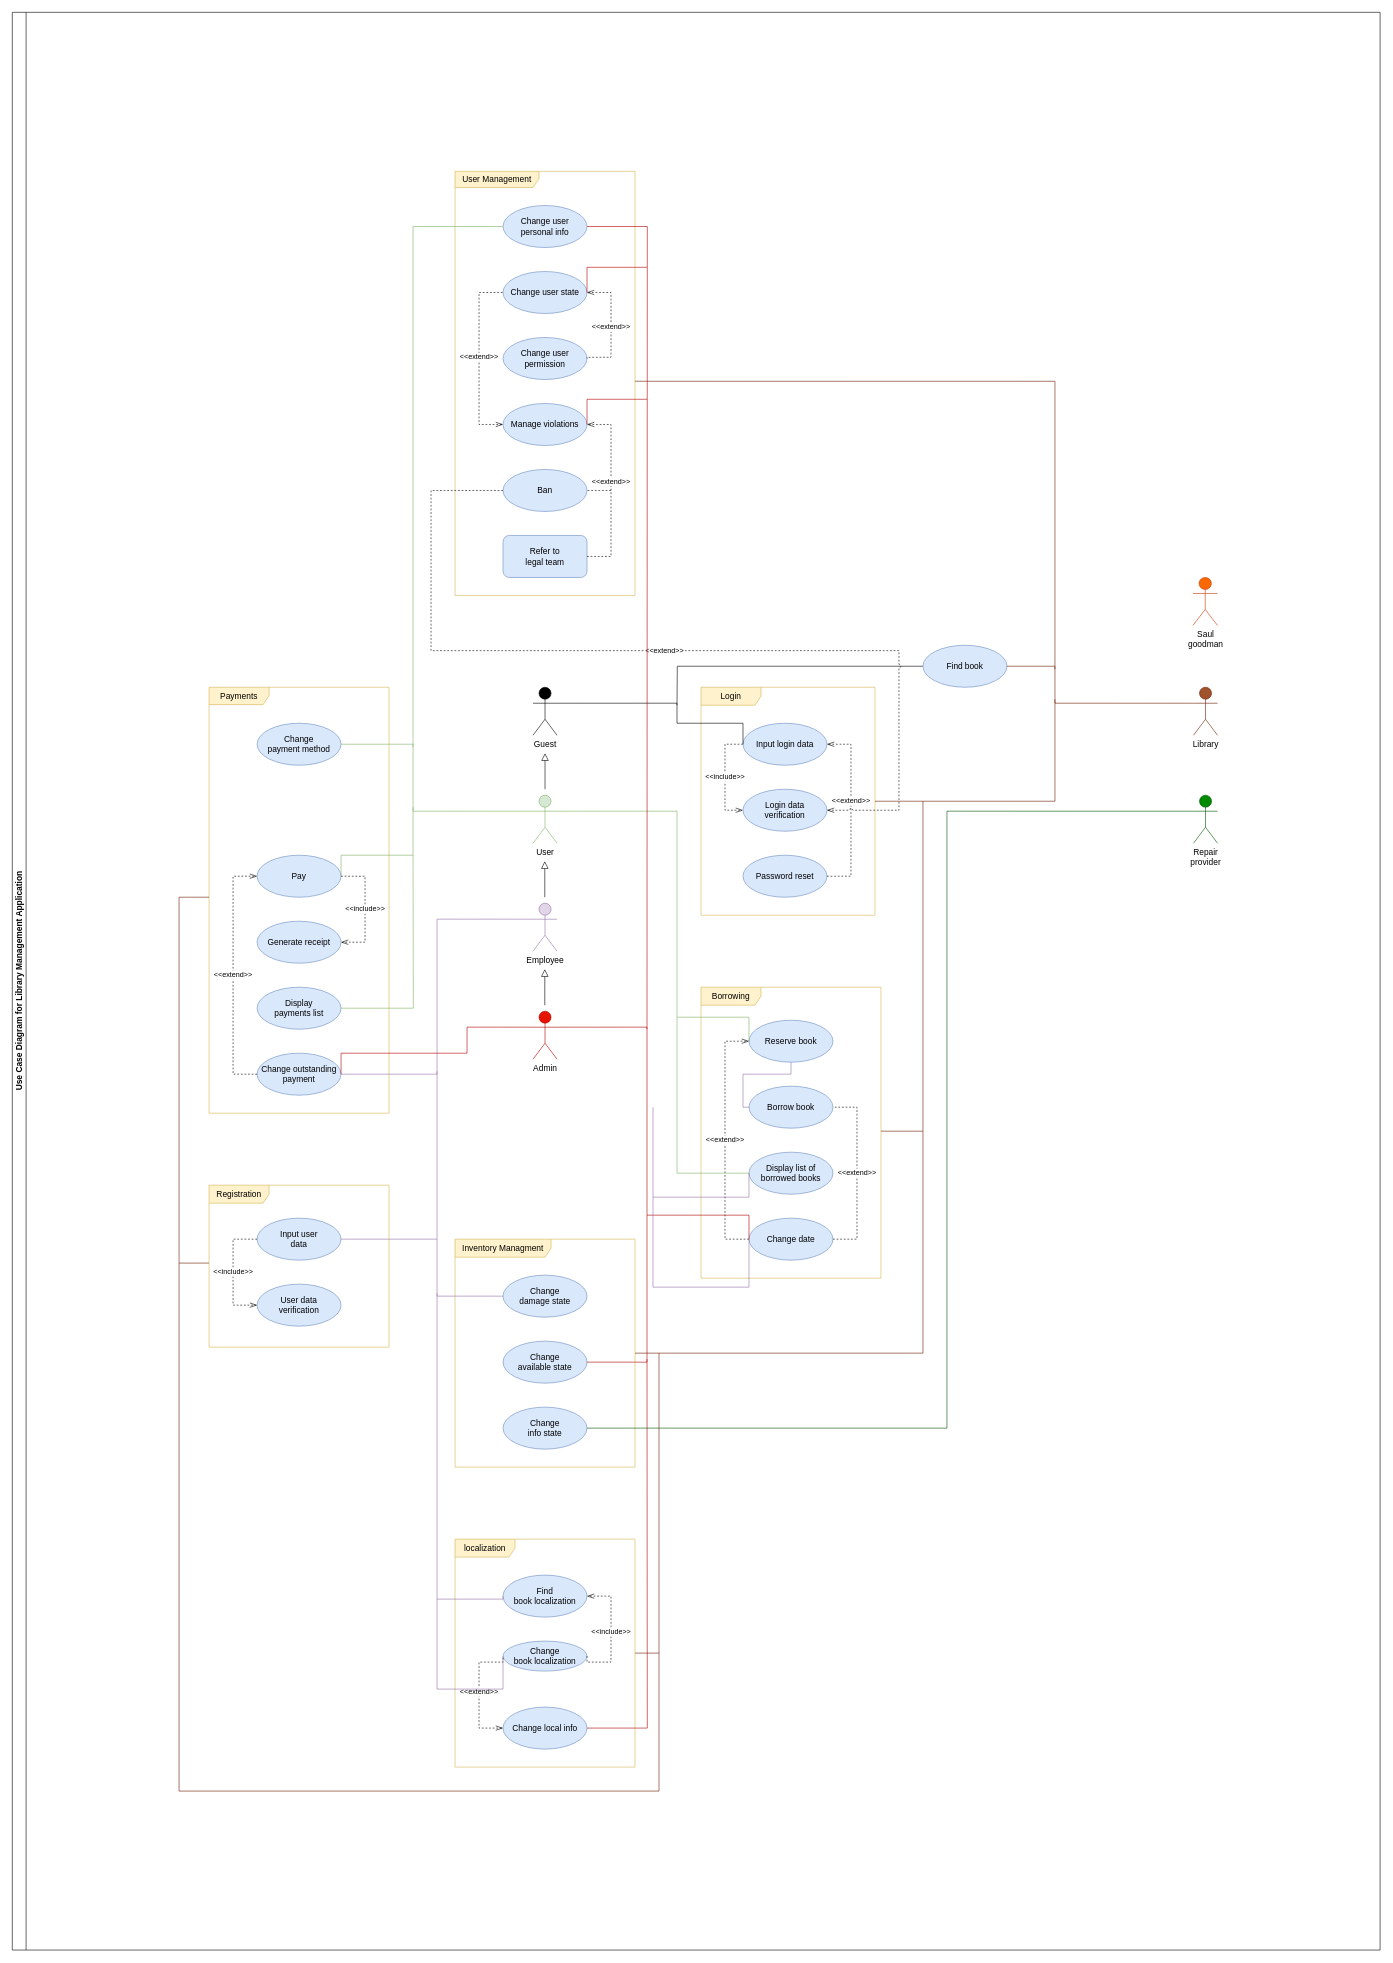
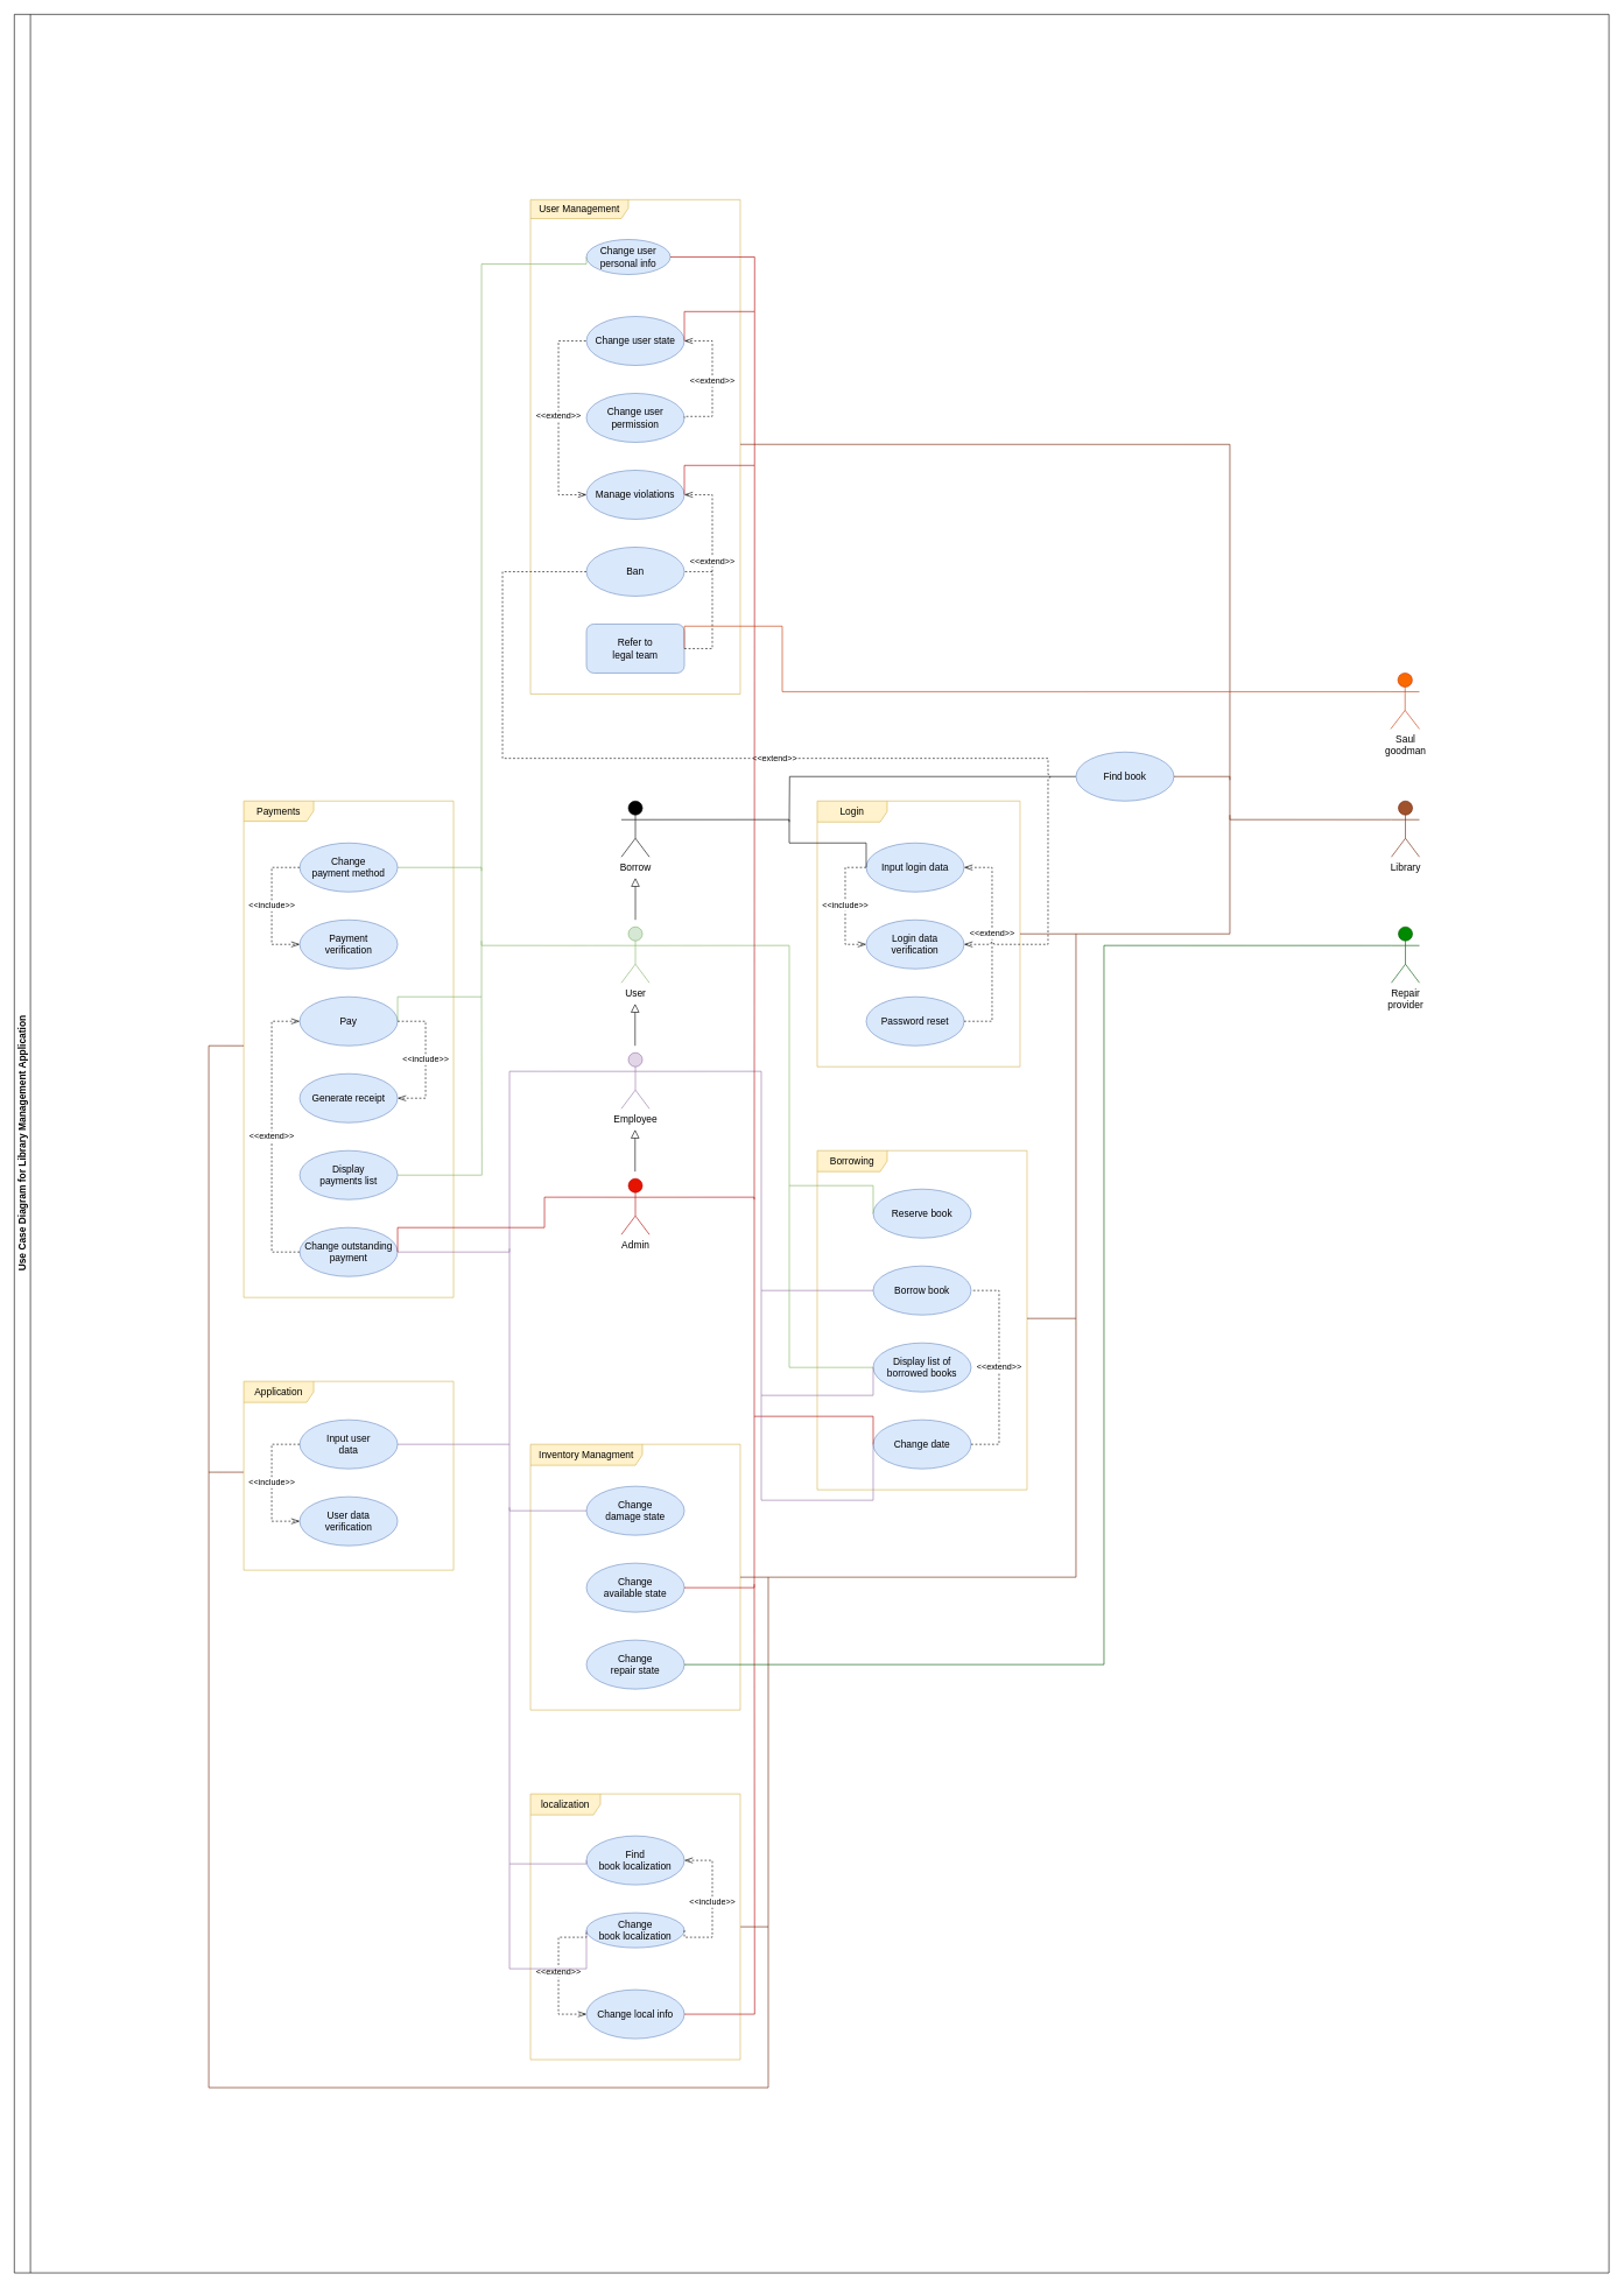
- <mxCell id="33" value="&lt;font style=&quot;font-size: 14px;&quot;&gt;Change user&lt;br&gt;personal info&lt;/font&gt;" style="ellipse;whiteSpace=wrap;html=1;fillColor=#dae8fc;strokeColor=#6c8ebf;" parent="1" vertex="1"><mxGeometry x="838" y="342" width="140" height="70" as="geometry" /></mxCell>
+ <mxCell id="33" value="&lt;font style=&quot;font-size: 14px;&quot;&gt;Change user&lt;br&gt;personal info&lt;/font&gt;" style="ellipse;whiteSpace=wrap;html=1;fillColor=#dae8fc;strokeColor=#6c8ebf;" parent="1" vertex="1"><mxGeometry x="838" y="342" width="120" height="50" as="geometry" /></mxCell>
+ <mxCell id="91" value="" style="endArrow=none;html=1;rounded=0;entryX=0;entryY=0.333;entryDx=0;entryDy=0;entryPerimeter=0;exitX=1;exitY=0.5;exitDx=0;exitDy=0;edgeStyle=orthogonalEdgeStyle;fillColor=#fa6800;strokeColor=#C73500;" parent="1" source="36" target="43" edge="1"><mxGeometry width="50" height="50" relative="1" as="geometry"><mxPoint x="1448" y="825" as="sourcePoint" /><mxPoint x="1498" y="775" as="targetPoint" /><Array as="points"><mxPoint x="978" y="895" /><mxPoint x="1118" y="895" /><mxPoint x="1118" y="989" /></Array></mxGeometry></mxCell>
+ <mxCell id="46" value="&lt;font style=&quot;font-size: 12px;&quot;&gt;&amp;lt;&amp;lt;include&amp;gt;&amp;gt;&lt;/font&gt;" style="edgeStyle=orthogonalEdgeStyle;rounded=0;orthogonalLoop=1;jettySize=auto;html=1;fontSize=8;dashed=1;endArrow=openThin;endFill=0;entryX=0;entryY=0.5;entryDx=0;entryDy=0;exitX=0;exitY=0.5;exitDx=0;exitDy=0;endSize=10;startSize=10;jumpStyle=arc;strokeWidth=1;" parent="1" source="18" target="21" edge="1"><mxGeometry relative="1" as="geometry"><mxPoint x="358" y="1265" as="sourcePoint" /><mxPoint x="358" y="1375" as="targetPoint" /><Array as="points"><mxPoint x="388" y="1240" /><mxPoint x="388" y="1350" /></Array><mxPoint as="offset" /></mxGeometry></mxCell>
- <mxCell id="2" value="&lt;font style=&quot;font-size: 14px;&quot;&gt;Guest&lt;/font&gt;" style="shape=umlActor;verticalLabelPosition=bottom;verticalAlign=top;html=1;fillColor=#000000;" parent="1" vertex="1"><mxGeometry x="888" y="1145" width="40" height="80" as="geometry" /></mxCell>
+ <mxCell id="2" value="&lt;font style=&quot;font-size: 14px;&quot;&gt;Borrow&lt;/font&gt;" style="shape=umlActor;verticalLabelPosition=bottom;verticalAlign=top;html=1;fillColor=#000000;" parent="1" vertex="1"><mxGeometry x="888" y="1145" width="40" height="80" as="geometry" /></mxCell>
+ <mxCell id="21" value="&lt;font style=&quot;font-size: 14px;&quot;&gt;Payment&lt;br&gt;verification&lt;/font&gt;" style="ellipse;whiteSpace=wrap;html=1;fillColor=#dae8fc;strokeColor=#6c8ebf;" parent="1" vertex="1"><mxGeometry x="428" y="1315" width="140" height="70" as="geometry" /></mxCell>
- <mxCell id="77" value="" style="endArrow=none;html=1;rounded=0;exitX=0;exitY=0.5;exitDx=0;exitDy=0;fillColor=#e1d5e7;strokeColor=#9673a6;edgeStyle=orthogonalEdgeStyle;" parent="1" source="14" target="12" edge="1"><mxGeometry width="50" height="50" relative="1" as="geometry"><mxPoint x="1028" y="1695" as="sourcePoint" /><mxPoint x="1078" y="1645" as="targetPoint" /></mxGeometry></mxCell>
+ <mxCell id="77" value="" style="endArrow=none;html=1;rounded=0;entryX=1;entryY=0.333;entryDx=0;entryDy=0;entryPerimeter=0;exitX=0;exitY=0.5;exitDx=0;exitDy=0;fillColor=#e1d5e7;strokeColor=#9673a6;edgeStyle=orthogonalEdgeStyle;" parent="1" source="14" target="4" edge="1"><mxGeometry width="50" height="50" relative="1" as="geometry"><mxPoint x="1028" y="1695" as="sourcePoint" /><mxPoint x="1078" y="1645" as="targetPoint" /></mxGeometry></mxCell>
- <mxCell id="25" value="&lt;font style=&quot;font-size: 14px;&quot;&gt;Registration&lt;/font&gt;" style="shape=umlFrame;whiteSpace=wrap;html=1;pointerEvents=0;fontSize=9;width=100;height=30;fillColor=#fff2cc;strokeColor=#d6b656;" parent="1" vertex="1"><mxGeometry x="348" y="1975" width="300" height="270" as="geometry" /></mxCell>
+ <mxCell id="25" value="&lt;font style=&quot;font-size: 14px;&quot;&gt;Application&lt;/font&gt;" style="shape=umlFrame;whiteSpace=wrap;html=1;pointerEvents=0;fontSize=9;width=100;height=30;fillColor=#fff2cc;strokeColor=#d6b656;" parent="1" vertex="1"><mxGeometry x="348" y="1975" width="300" height="270" as="geometry" /></mxCell>
- <mxCell id="45" value="&lt;font style=&quot;font-size: 12px;&quot;&gt;&amp;lt;&amp;lt;extend&amp;gt;&amp;gt;&lt;/font&gt;" style="endArrow=openThin;endSize=10;dashed=1;html=1;rounded=0;entryX=0;entryY=0.5;entryDx=0;entryDy=0;exitX=0;exitY=0.5;exitDx=0;exitDy=0;edgeStyle=orthogonalEdgeStyle;startSize=10;endFill=0;jumpStyle=arc;" parent="1" source="15" target="12" edge="1"><mxGeometry width="160" relative="1" as="geometry"><mxPoint x="1638" y="1870" as="sourcePoint" /><mxPoint x="1638" y="1650" as="targetPoint" /><Array as="points"><mxPoint x="1208" y="2065" /><mxPoint x="1208" y="1735" /></Array></mxGeometry></mxCell>
- <mxCell id="29" value="&lt;font style=&quot;font-size: 14px;&quot;&gt;Change&lt;br&gt;info state&lt;/font&gt;" style="ellipse;whiteSpace=wrap;html=1;fillColor=#dae8fc;strokeColor=#6c8ebf;" parent="1" vertex="1"><mxGeometry x="838" y="2345" width="140" height="70" as="geometry" /></mxCell>
+ <mxCell id="29" value="&lt;font style=&quot;font-size: 14px;&quot;&gt;Change&lt;br&gt;repair state&lt;/font&gt;" style="ellipse;whiteSpace=wrap;html=1;fillColor=#dae8fc;strokeColor=#6c8ebf;" parent="1" vertex="1"><mxGeometry x="838" y="2345" width="140" height="70" as="geometry" /></mxCell>
